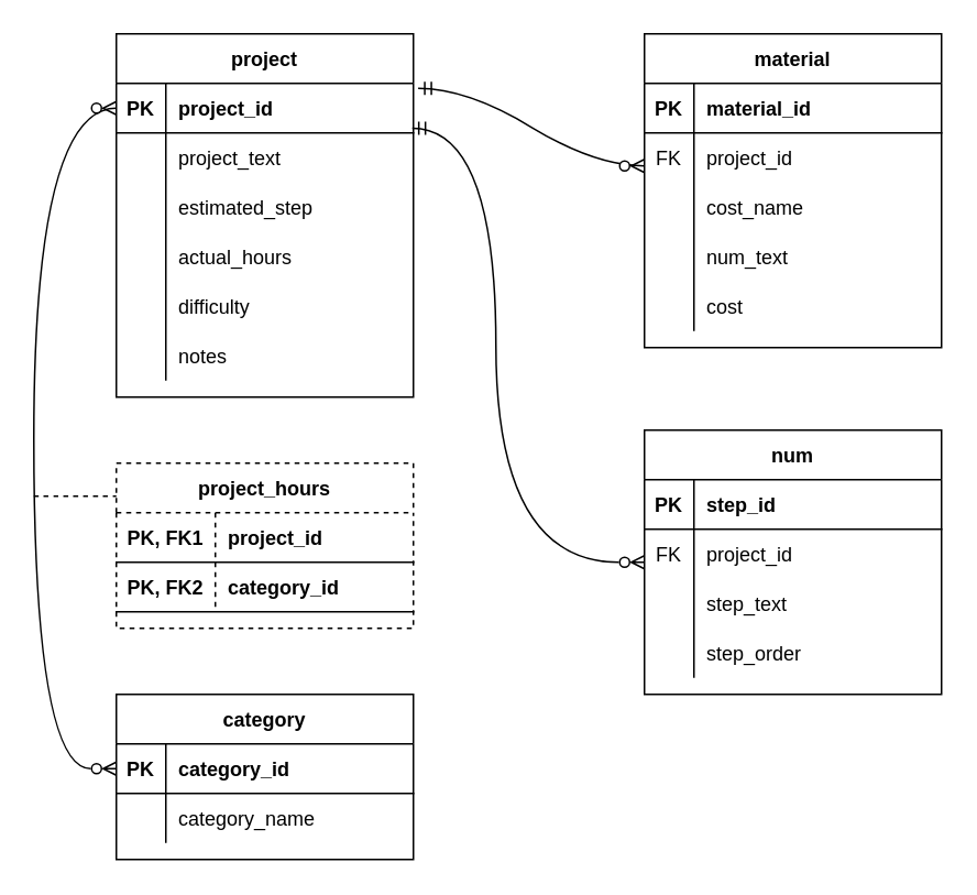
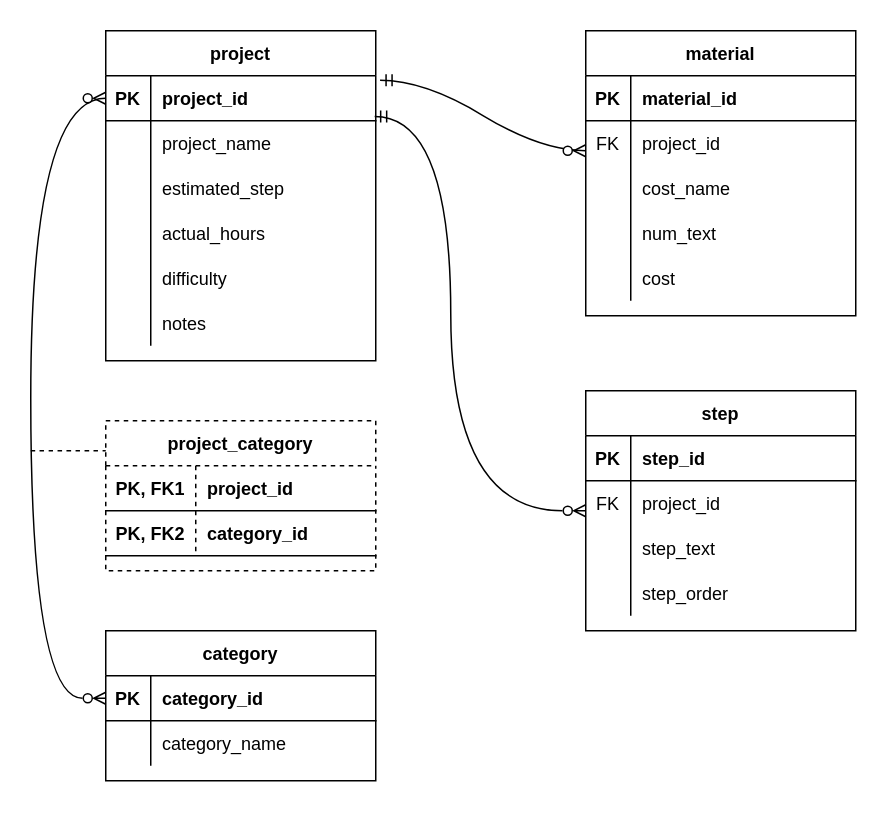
- <mxCell id="8" value="project_text" style="shape=partialRectangle;connectable=0;fillColor=none;top=0;left=0;bottom=0;right=0;align=left;spacingLeft=6;overflow=hidden;" vertex="1" parent="6"><mxGeometry x="30" width="150" height="30" as="geometry"><mxRectangle width="150" height="30" as="alternateBounds" /></mxGeometry></mxCell>
+ <mxCell id="8" value="project_name" style="shape=partialRectangle;connectable=0;fillColor=none;top=0;left=0;bottom=0;right=0;align=left;spacingLeft=6;overflow=hidden;" vertex="1" parent="6"><mxGeometry x="30" width="150" height="30" as="geometry"><mxRectangle width="150" height="30" as="alternateBounds" /></mxGeometry></mxCell>
- <mxCell id="37" value="num" style="shape=table;startSize=30;container=1;collapsible=1;childLayout=tableLayout;fixedRows=1;rowLines=0;fontStyle=1;align=center;resizeLast=1;" vertex="1" parent="1"><mxGeometry x="390" y="260" width="180" height="160" as="geometry" /></mxCell>
+ <mxCell id="37" value="step" style="shape=table;startSize=30;container=1;collapsible=1;childLayout=tableLayout;fixedRows=1;rowLines=0;fontStyle=1;align=center;resizeLast=1;" vertex="1" parent="1"><mxGeometry x="390" y="260" width="180" height="160" as="geometry" /></mxCell>
- <mxCell id="57" value="project_hours" style="shape=table;startSize=30;container=1;collapsible=1;childLayout=tableLayout;fixedRows=1;rowLines=0;fontStyle=1;align=center;resizeLast=1;dashed=1;" vertex="1" parent="1"><mxGeometry x="70" y="280" width="180" height="100" as="geometry" /></mxCell>
+ <mxCell id="57" value="project_category" style="shape=table;startSize=30;container=1;collapsible=1;childLayout=tableLayout;fixedRows=1;rowLines=0;fontStyle=1;align=center;resizeLast=1;dashed=1;" vertex="1" parent="1"><mxGeometry x="70" y="280" width="180" height="100" as="geometry" /></mxCell>
